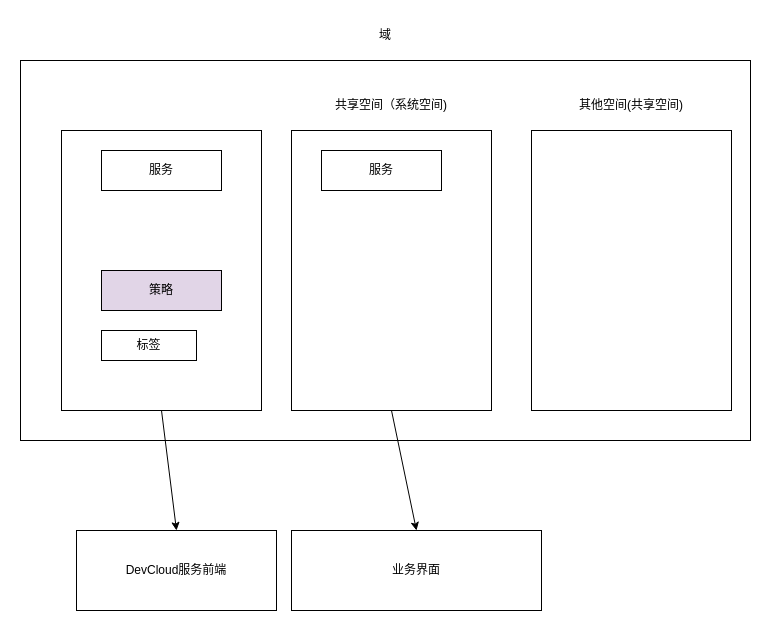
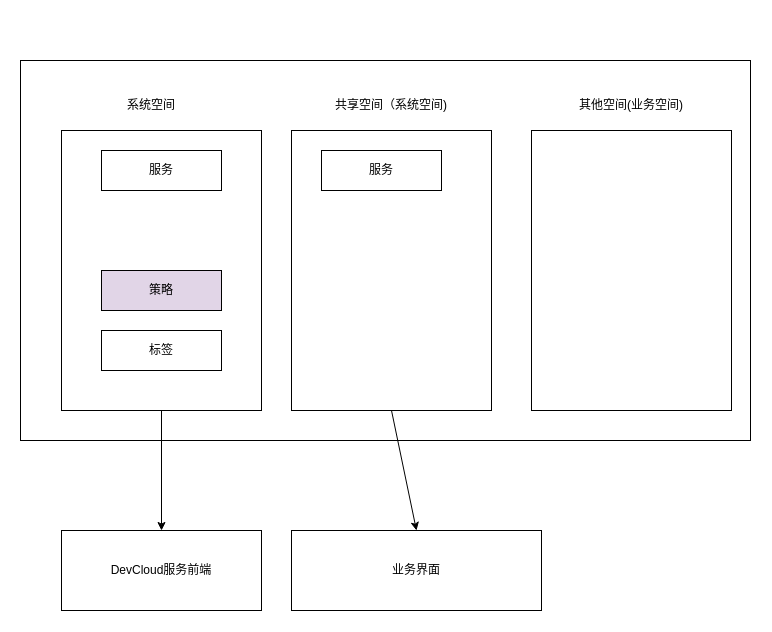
- <mxCell id="5" value="域" style="text;html=1;strokeColor=none;fillColor=none;align=center;verticalAlign=middle;whiteSpace=wrap;rounded=0;" parent="1" vertex="1"><mxGeometry x="355" y="20" width="60" height="30" as="geometry" /></mxCell>
+ <mxCell id="10" value="系统空间" style="text;html=1;strokeColor=none;fillColor=none;align=center;verticalAlign=middle;whiteSpace=wrap;rounded=0;" parent="1" vertex="1"><mxGeometry x="121" y="90" width="60" height="30" as="geometry" /></mxCell>
- <mxCell id="11" value="其他空间(共享空间)" style="text;html=1;strokeColor=none;fillColor=none;align=center;verticalAlign=middle;whiteSpace=wrap;rounded=0;" parent="1" vertex="1"><mxGeometry x="571" y="90" width="120" height="30" as="geometry" /></mxCell>
+ <mxCell id="11" value="其他空间(业务空间)" style="text;html=1;strokeColor=none;fillColor=none;align=center;verticalAlign=middle;whiteSpace=wrap;rounded=0;" parent="1" vertex="1"><mxGeometry x="571" y="90" width="120" height="30" as="geometry" /></mxCell>
- <mxCell id="16" value="标签" style="rounded=0;whiteSpace=wrap;html=1;" vertex="1" parent="1"><mxGeometry x="101" y="330" width="95" height="30" as="geometry" /></mxCell>
+ <mxCell id="16" value="标签" style="rounded=0;whiteSpace=wrap;html=1;" vertex="1" parent="1"><mxGeometry x="101" y="330" width="120" height="40" as="geometry" /></mxCell>
- <mxCell id="14" value="DevCloud服务前端" style="rounded=0;whiteSpace=wrap;html=1;" vertex="1" parent="1"><mxGeometry x="76" y="530" width="200" height="80" as="geometry" /></mxCell>
+ <mxCell id="14" value="DevCloud服务前端" style="rounded=0;whiteSpace=wrap;html=1;" vertex="1" parent="1"><mxGeometry x="61" y="530" width="200" height="80" as="geometry" /></mxCell>
